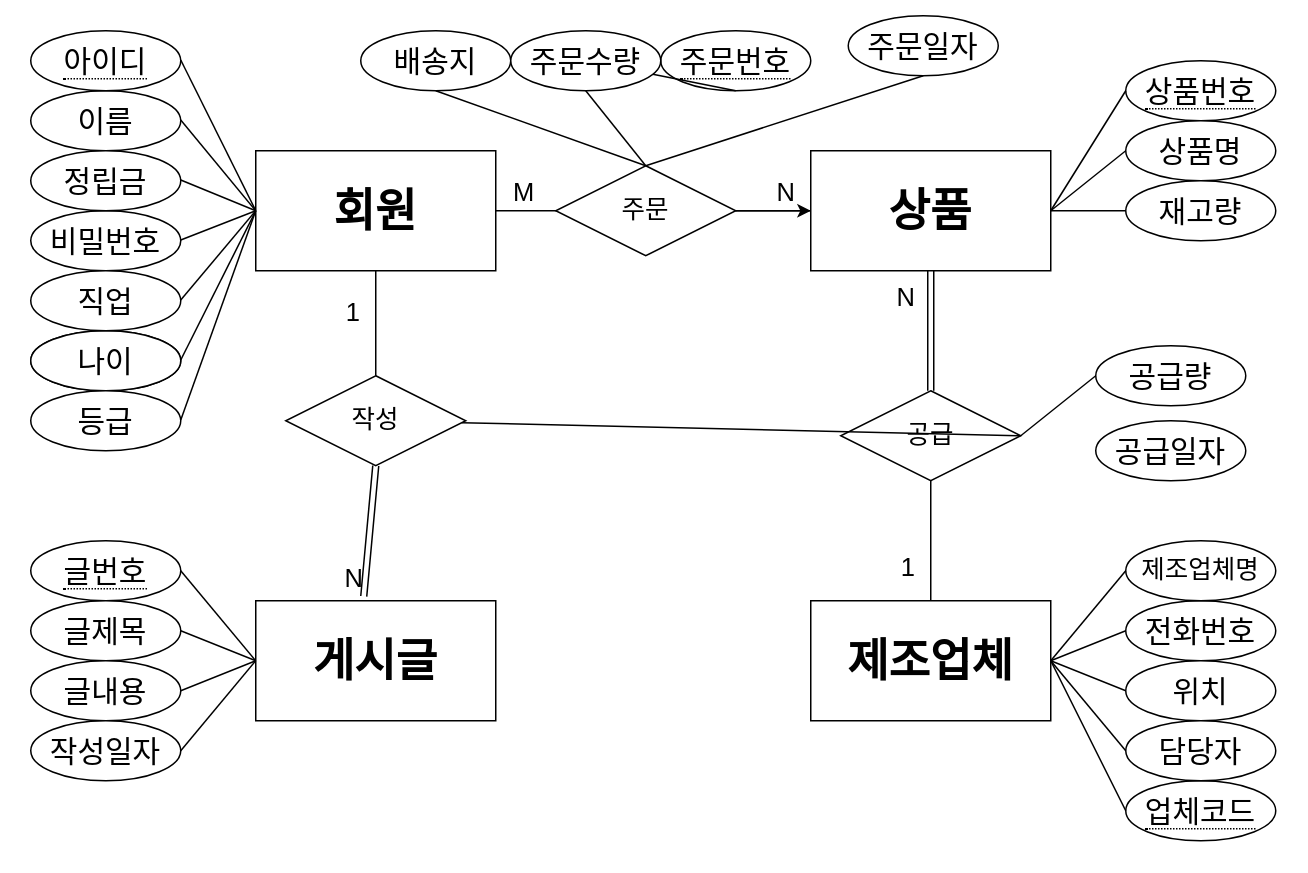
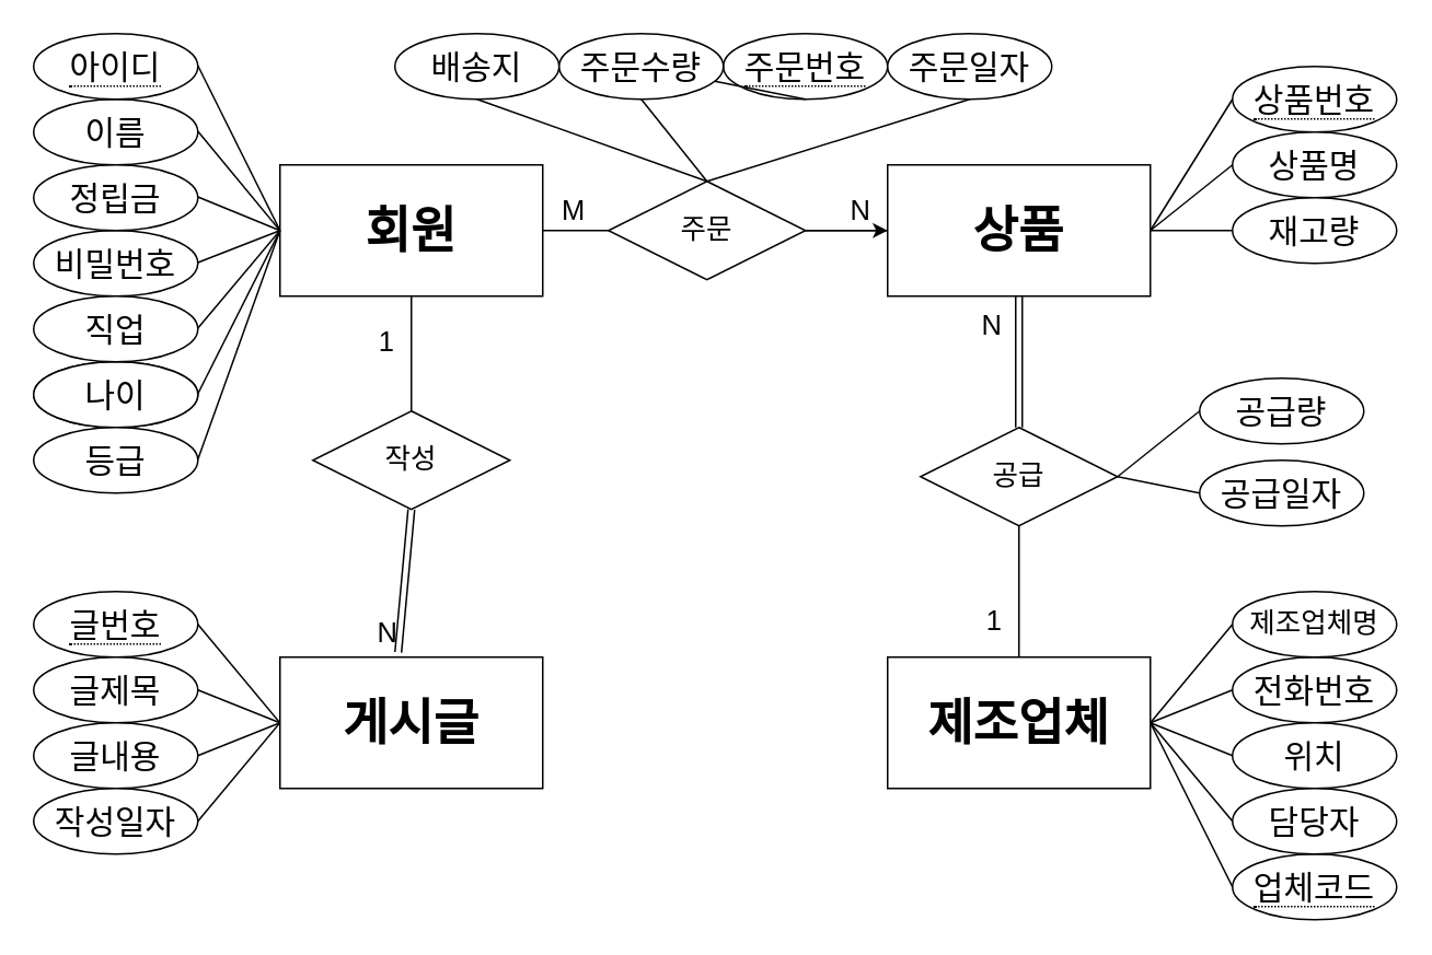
- <mxCell id="51" value="주문일자" style="ellipse;whiteSpace=wrap;html=1;align=center;fontSize=20;" vertex="1" parent="1"><mxGeometry x="565" y="10" width="100" height="40" as="geometry" /></mxCell>
+ <mxCell id="51" value="주문일자" style="ellipse;whiteSpace=wrap;html=1;align=center;fontSize=20;" vertex="1" parent="1"><mxGeometry x="540" width="100" height="40" as="geometry" y="20" /></mxCell>
- <mxCell id="60" value="" style="endArrow=none;html=1;rounded=0;fontSize=17;exitX=1;exitY=0.5;exitDx=0;exitDy=0;" edge="1" parent="1" source="56" target="65"><mxGeometry relative="1" as="geometry"><mxPoint x="690" y="300" as="sourcePoint" /><mxPoint x="740" y="260" as="targetPoint" /></mxGeometry></mxCell>
+ <mxCell id="60" value="" style="endArrow=none;html=1;rounded=0;fontSize=17;entryX=0;entryY=0.5;entryDx=0;entryDy=0;exitX=1;exitY=0.5;exitDx=0;exitDy=0;" edge="1" parent="1" source="56" target="58"><mxGeometry relative="1" as="geometry"><mxPoint x="690" y="300" as="sourcePoint" /><mxPoint x="740" y="260" as="targetPoint" /></mxGeometry></mxCell>
